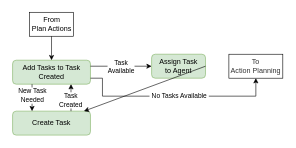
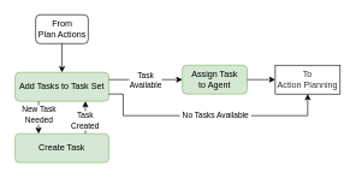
- <mxCell id="15" value="From&lt;br&gt;Plan Actions" style="rounded=0;whiteSpace=wrap;html=1;" parent="1" vertex="1"><mxGeometry x="48.5" y="20" width="73" height="40" as="geometry" /></mxCell>
+ <mxCell id="15" value="From&lt;br&gt;Plan Actions" style="whiteSpace=wrap;html=1;rounded=1;" parent="1" vertex="1"><mxGeometry x="48.5" y="20" width="73" height="40" as="geometry" /></mxCell>
- <mxCell id="3" value="Add Tasks to Task Created" style="rounded=1;whiteSpace=wrap;html=1;fillColor=#d5e8d4;strokeColor=#82b366;" parent="1" vertex="1"><mxGeometry x="20" y="100" width="130" height="40" as="geometry" /></mxCell>
+ <mxCell id="3" value="Add Tasks to Task Set" style="rounded=1;whiteSpace=wrap;html=1;fillColor=#d5e8d4;strokeColor=#82b366;" parent="1" vertex="1"><mxGeometry x="20" y="100" width="130" height="40" as="geometry" /></mxCell>
- <mxCell id="11" value="" style="endArrow=classic;html=1;rounded=0;exitX=1;exitY=0.5;exitDx=0;exitDy=0;" parent="1" source="2" target="6" edge="1"><mxGeometry width="50" height="50" relative="1" as="geometry"><mxPoint x="211" y="160" as="sourcePoint" /><mxPoint x="331" y="120" as="targetPoint" /></mxGeometry></mxCell>
+ <mxCell id="11" value="" style="endArrow=classic;html=1;rounded=0;exitX=1;exitY=0.5;exitDx=0;exitDy=0;entryX=0;entryY=0.5;entryDx=0;entryDy=0;" parent="1" source="2" target="12" edge="1"><mxGeometry width="50" height="50" relative="1" as="geometry"><mxPoint x="211" y="160" as="sourcePoint" /><mxPoint x="331" y="120" as="targetPoint" /></mxGeometry></mxCell>
